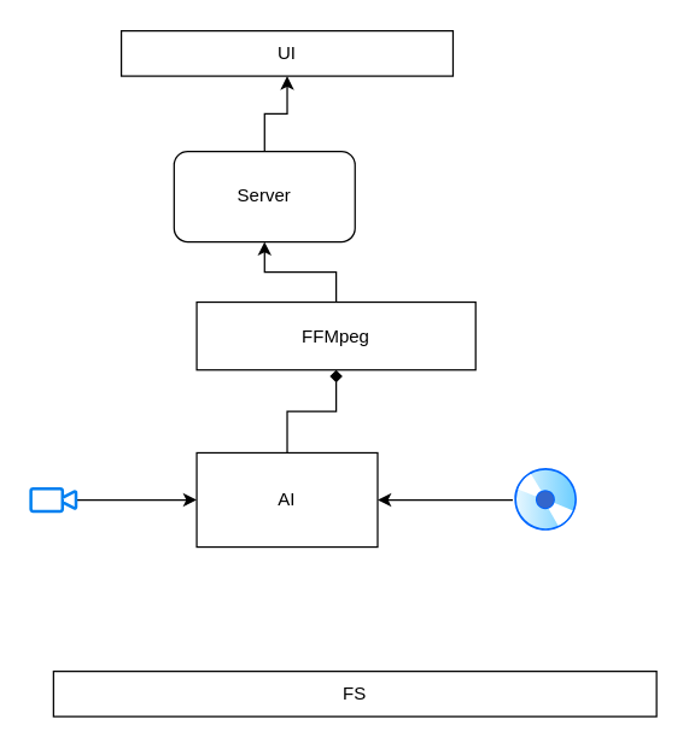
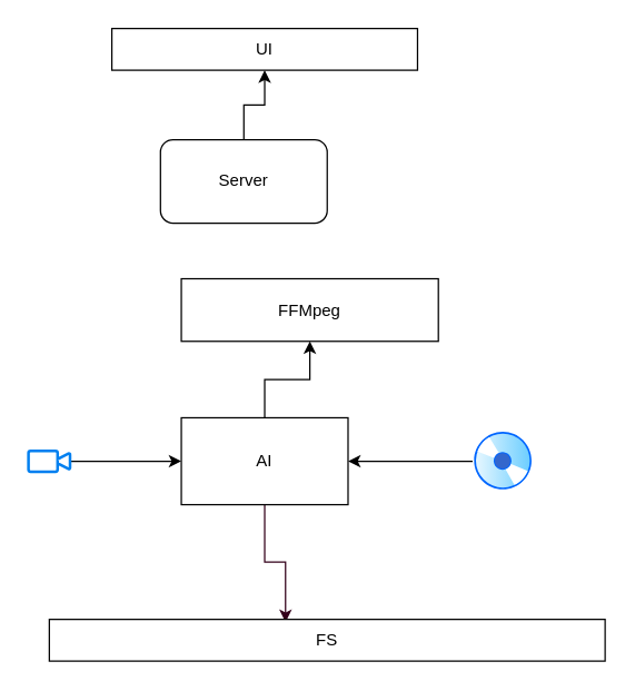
- <mxCell id="13" style="edgeStyle=orthogonalEdgeStyle;rounded=0;orthogonalLoop=1;jettySize=auto;html=1;exitX=0.5;exitY=0;exitDx=0;exitDy=0;entryX=0.5;entryY=1;entryDx=0;entryDy=0;" edge="1" parent="1" source="14" target="5"><mxGeometry relative="1" as="geometry" /></mxCell>
- <mxCell id="7" style="edgeStyle=orthogonalEdgeStyle;rounded=0;orthogonalLoop=1;jettySize=auto;html=1;exitX=0.5;exitY=0;exitDx=0;exitDy=0;entryX=0.5;entryY=1;entryDx=0;entryDy=0;endArrow=diamond;" edge="1" parent="1" source="8" target="14"><mxGeometry relative="1" as="geometry" /></mxCell>
+ <mxCell id="7" style="edgeStyle=orthogonalEdgeStyle;rounded=0;orthogonalLoop=1;jettySize=auto;html=1;exitX=0.5;exitY=0;exitDx=0;exitDy=0;entryX=0.5;entryY=1;entryDx=0;entryDy=0;" edge="1" parent="1" source="8" target="14"><mxGeometry relative="1" as="geometry" /></mxCell>
+ <mxCell id="6" style="edgeStyle=orthogonalEdgeStyle;rounded=0;orthogonalLoop=1;jettySize=auto;html=1;exitX=0.5;exitY=1;exitDx=0;exitDy=0;entryX=0.425;entryY=0.067;entryDx=0;entryDy=0;entryPerimeter=0;startArrow=none;startFill=0;fillColor=#d5e8d4;strokeColor=#33001A;" edge="1" parent="1" source="8" target="10"><mxGeometry relative="1" as="geometry" /></mxCell>
